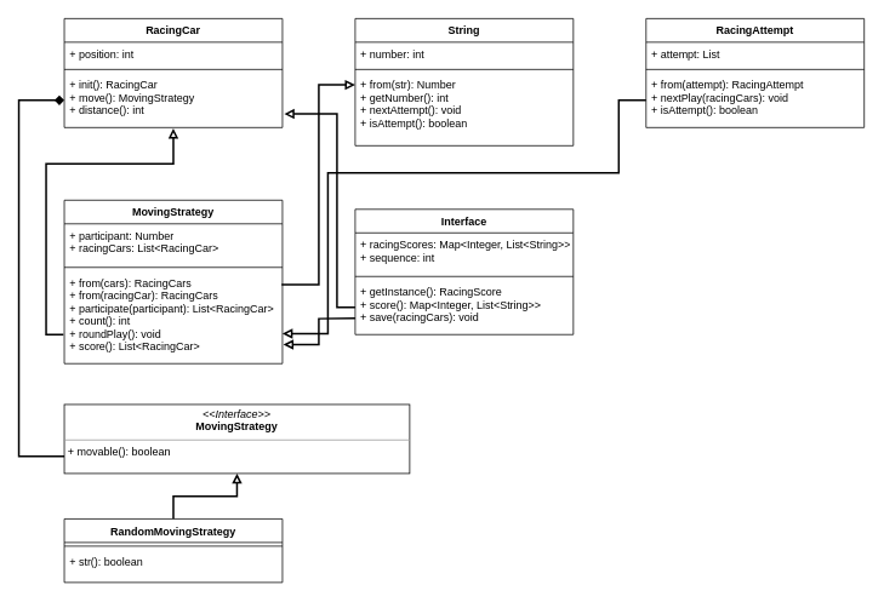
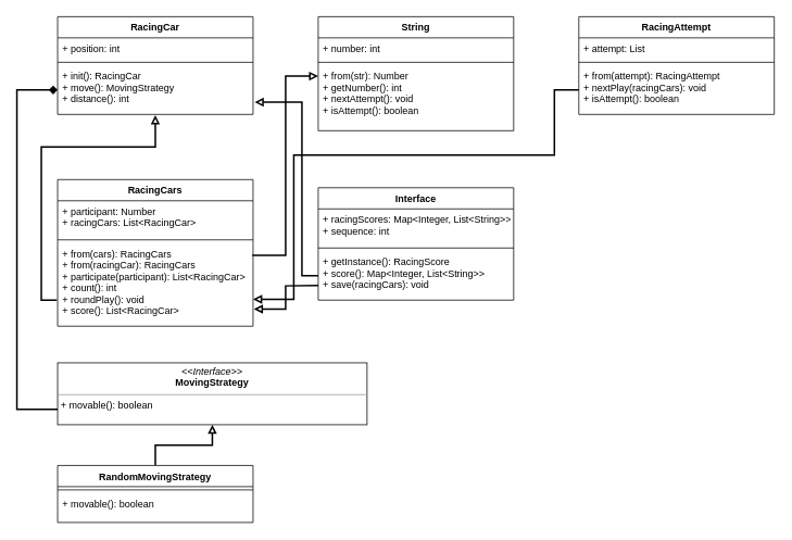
- <mxCell id="2" value="MovingStrategy" style="swimlane;fontStyle=1;align=center;verticalAlign=top;childLayout=stackLayout;horizontal=1;startSize=26;horizontalStack=0;resizeParent=1;resizeParentMax=0;resizeLast=0;collapsible=1;marginBottom=0;" vertex="1" parent="1"><mxGeometry x="70" y="220" width="240" height="180" as="geometry" /></mxCell>
+ <mxCell id="2" value="RacingCars" style="swimlane;fontStyle=1;align=center;verticalAlign=top;childLayout=stackLayout;horizontal=1;startSize=26;horizontalStack=0;resizeParent=1;resizeParentMax=0;resizeLast=0;collapsible=1;marginBottom=0;" vertex="1" parent="1"><mxGeometry x="70" y="220" width="240" height="180" as="geometry" /></mxCell>
- <mxCell id="27" value="+ str(): boolean" style="text;strokeColor=none;fillColor=none;align=left;verticalAlign=top;spacingLeft=4;spacingRight=4;overflow=hidden;rotatable=0;points=[[0,0.5],[1,0.5]];portConstraint=eastwest;" vertex="1" parent="25"><mxGeometry y="34" width="240" height="36" as="geometry" /></mxCell>
+ <mxCell id="27" value="+ movable(): boolean" style="text;strokeColor=none;fillColor=none;align=left;verticalAlign=top;spacingLeft=4;spacingRight=4;overflow=hidden;rotatable=0;points=[[0,0.5],[1,0.5]];portConstraint=eastwest;" vertex="1" parent="25"><mxGeometry y="34" width="240" height="36" as="geometry" /></mxCell>
